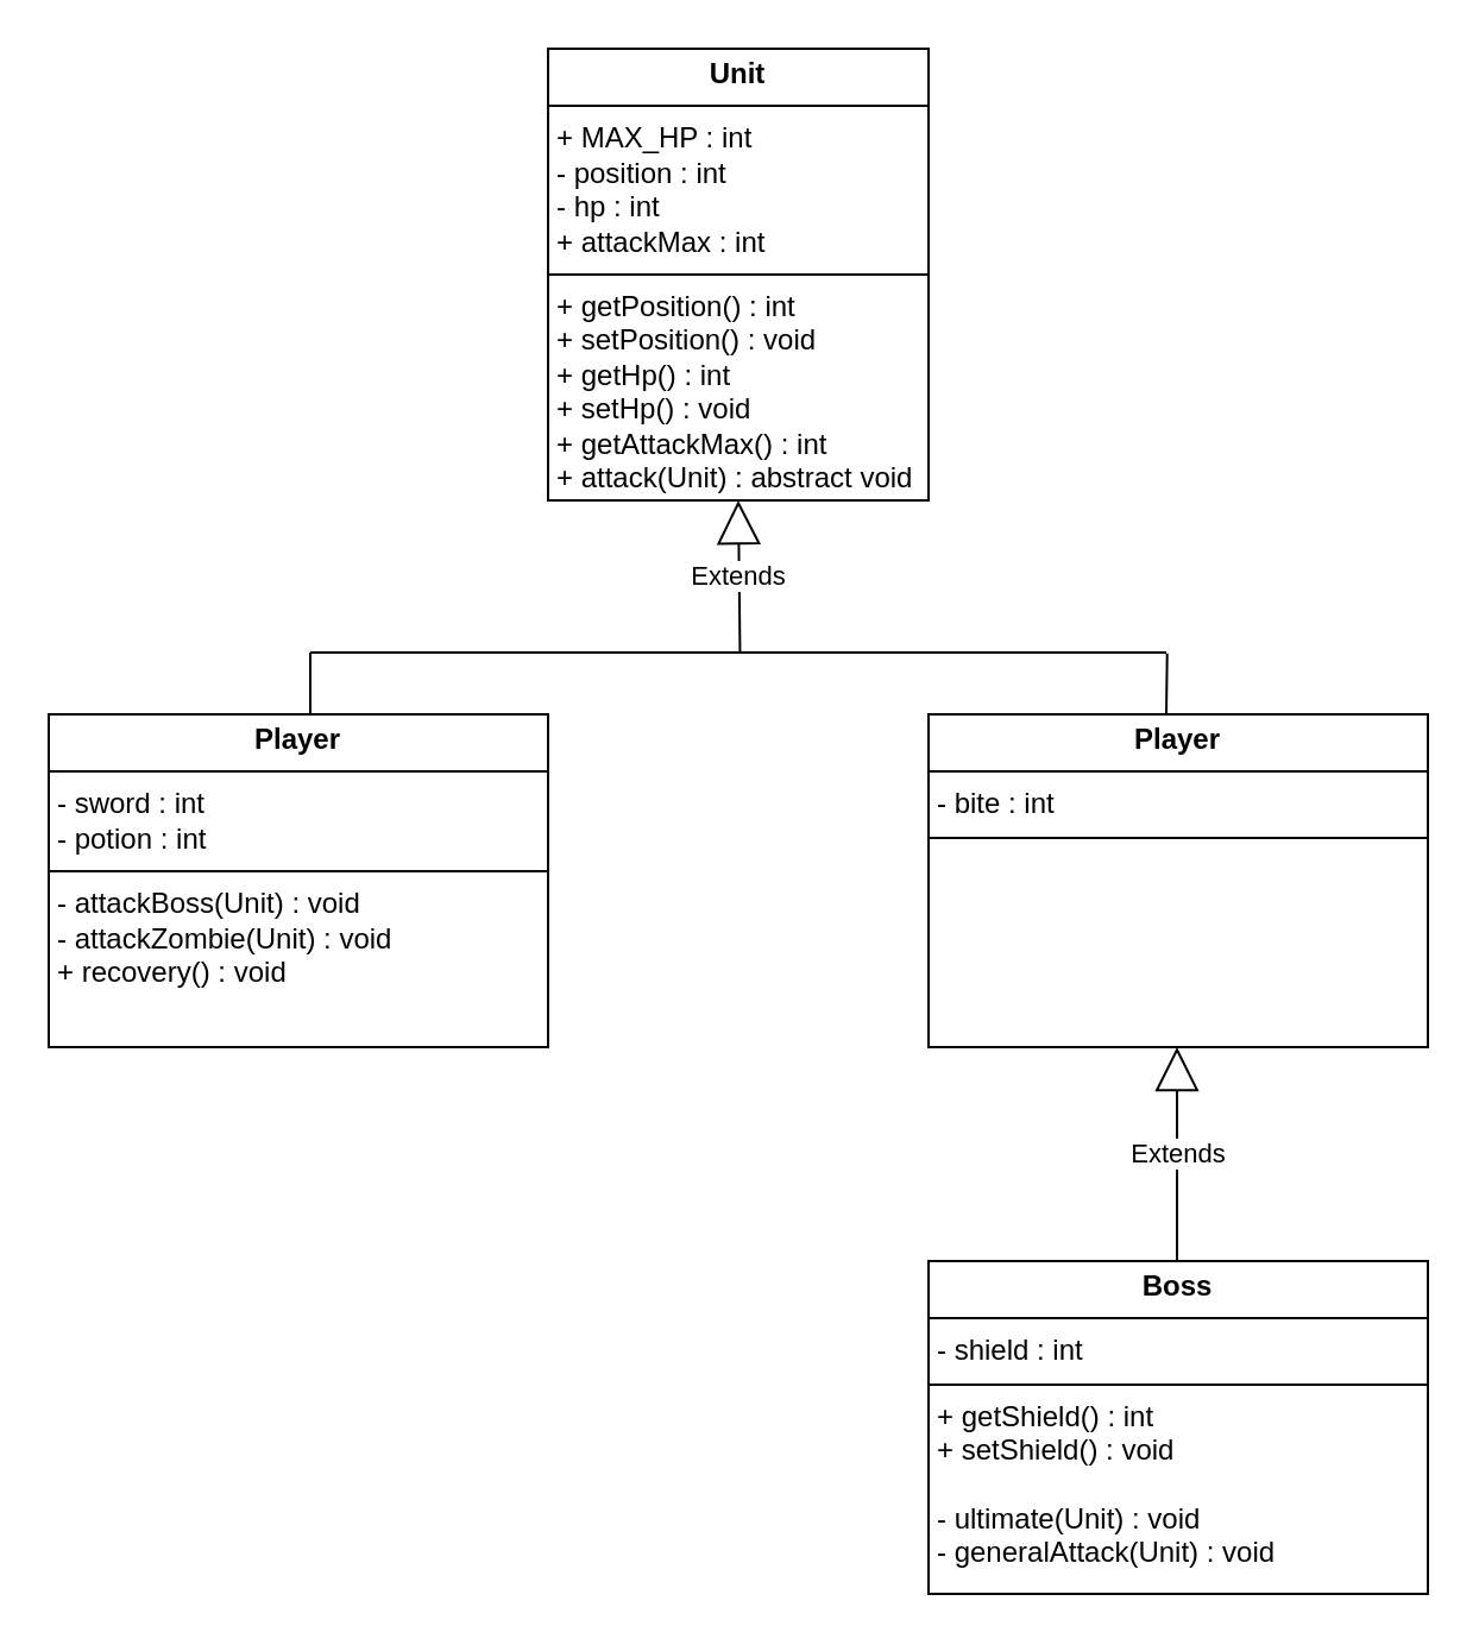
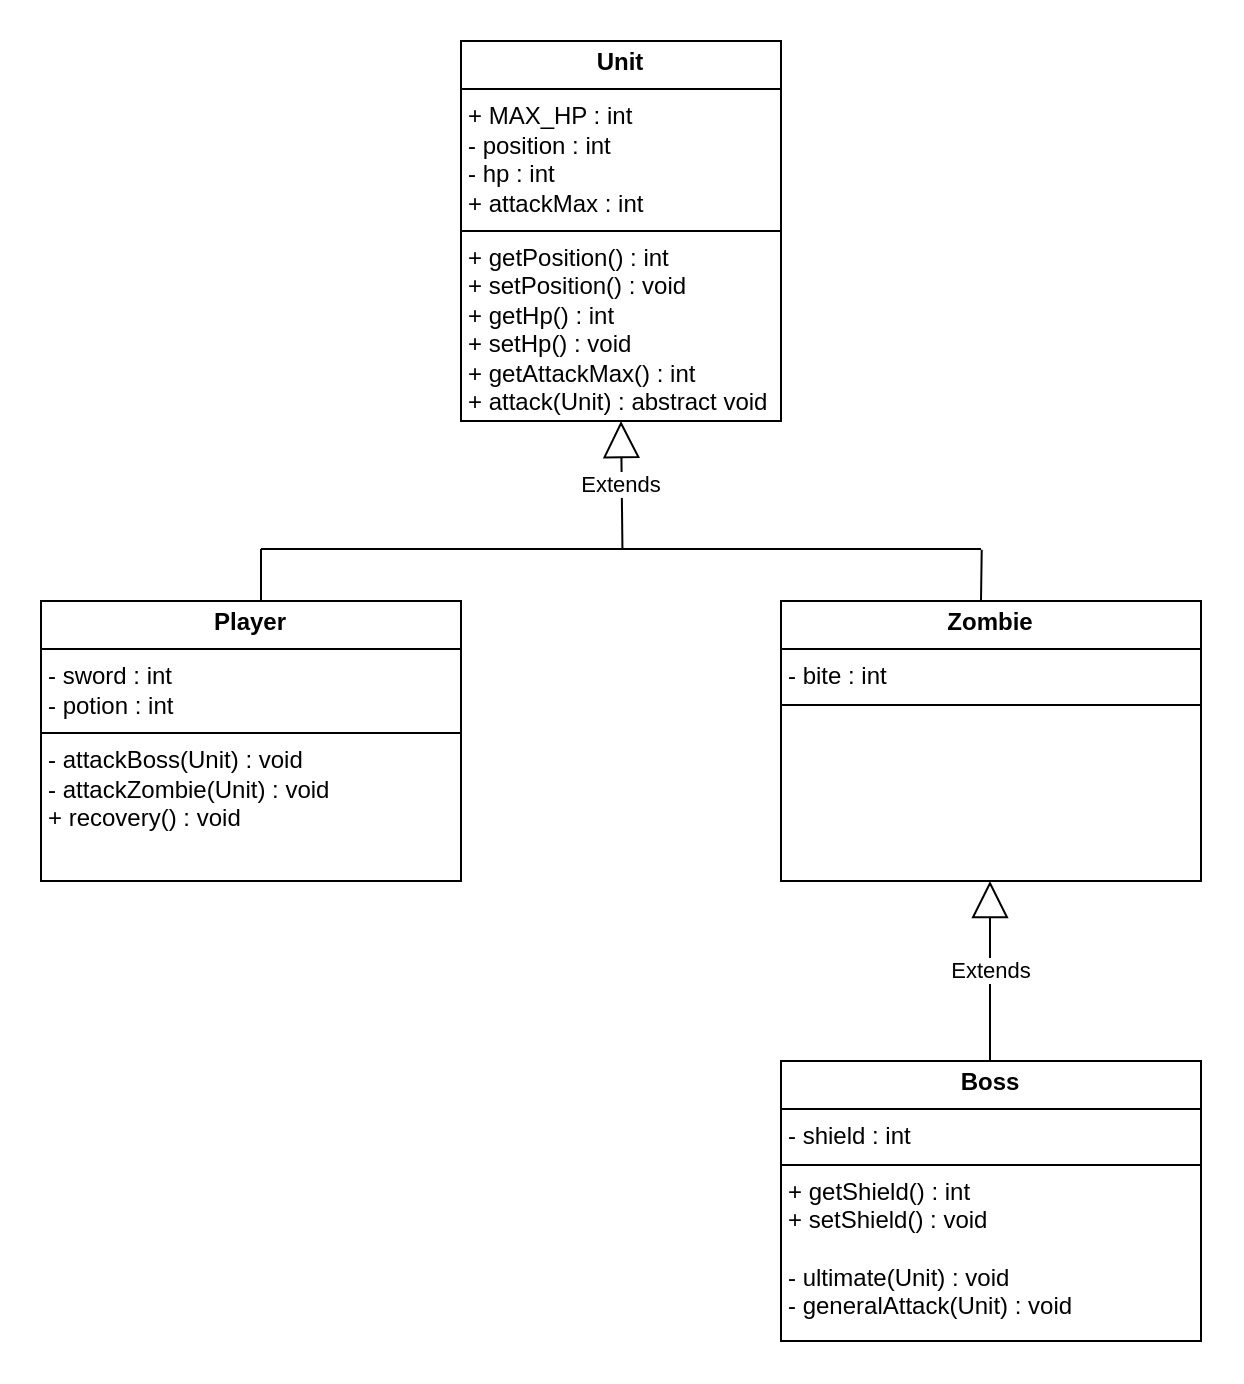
- <mxCell id="4" value="&lt;p style=&quot;margin:0px;margin-top:4px;text-align:center;&quot;&gt;&lt;b&gt;Player&lt;/b&gt;&lt;/p&gt;&lt;hr size=&quot;1&quot; style=&quot;border-style:solid;&quot;&gt;&lt;p style=&quot;margin:0px;margin-left:4px;&quot;&gt;- bite : int&lt;/p&gt;&lt;hr size=&quot;1&quot; style=&quot;border-style:solid;&quot;&gt;&lt;p style=&quot;margin:0px;margin-left:4px;&quot;&gt;&lt;br&gt;&lt;/p&gt;" style="verticalAlign=top;align=left;overflow=fill;html=1;whiteSpace=wrap;" vertex="1" parent="1"><mxGeometry x="390" y="300" width="210" height="140" as="geometry" /></mxCell>
+ <mxCell id="4" value="&lt;p style=&quot;margin:0px;margin-top:4px;text-align:center;&quot;&gt;&lt;b&gt;Zombie&lt;/b&gt;&lt;/p&gt;&lt;hr size=&quot;1&quot; style=&quot;border-style:solid;&quot;&gt;&lt;p style=&quot;margin:0px;margin-left:4px;&quot;&gt;- bite : int&lt;/p&gt;&lt;hr size=&quot;1&quot; style=&quot;border-style:solid;&quot;&gt;&lt;p style=&quot;margin:0px;margin-left:4px;&quot;&gt;&lt;br&gt;&lt;/p&gt;" style="verticalAlign=top;align=left;overflow=fill;html=1;whiteSpace=wrap;" vertex="1" parent="1"><mxGeometry x="390" y="300" width="210" height="140" as="geometry" /></mxCell>
